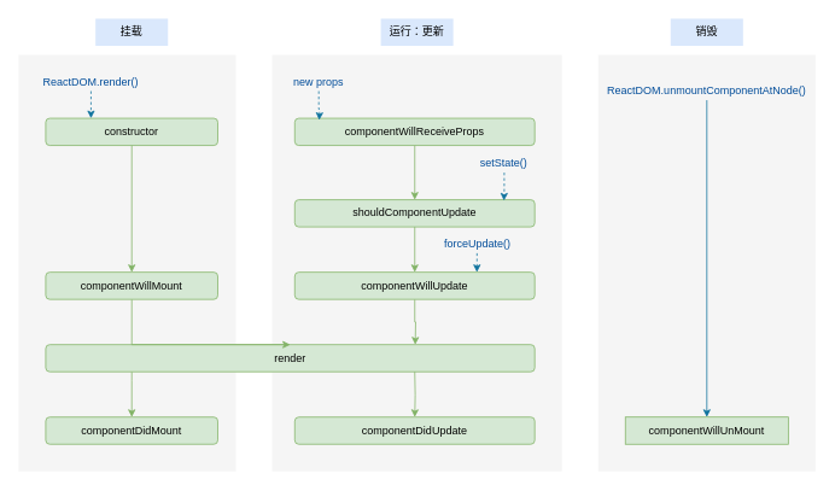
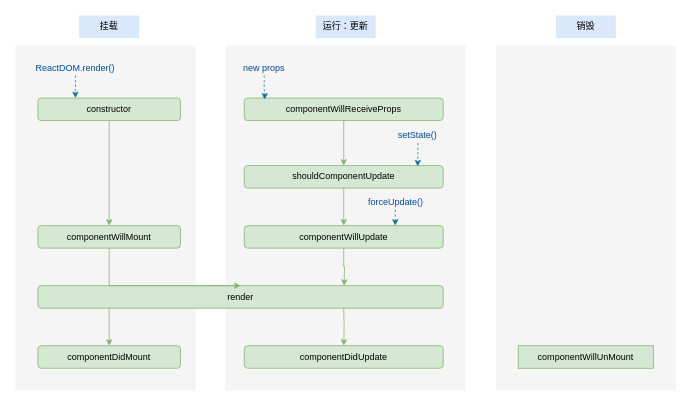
- <mxCell id="33" value="ReactDOM.unmountComponentAtNode()" style="text;html=1;strokeColor=none;fillColor=none;align=center;verticalAlign=middle;whiteSpace=wrap;rounded=0;fontColor=#004C99;" parent="1" vertex="1"><mxGeometry x="670" y="90" width="220" height="20" as="geometry" /></mxCell>
- <mxCell id="32" style="edgeStyle=orthogonalEdgeStyle;rounded=0;orthogonalLoop=1;jettySize=auto;html=1;fontColor=#004C99;fillColor=#b1ddf0;strokeColor=#10739e;" parent="1" source="33" target="18" edge="1"><mxGeometry relative="1" as="geometry"><mxPoint x="703" y="142" as="targetPoint" /></mxGeometry></mxCell>
